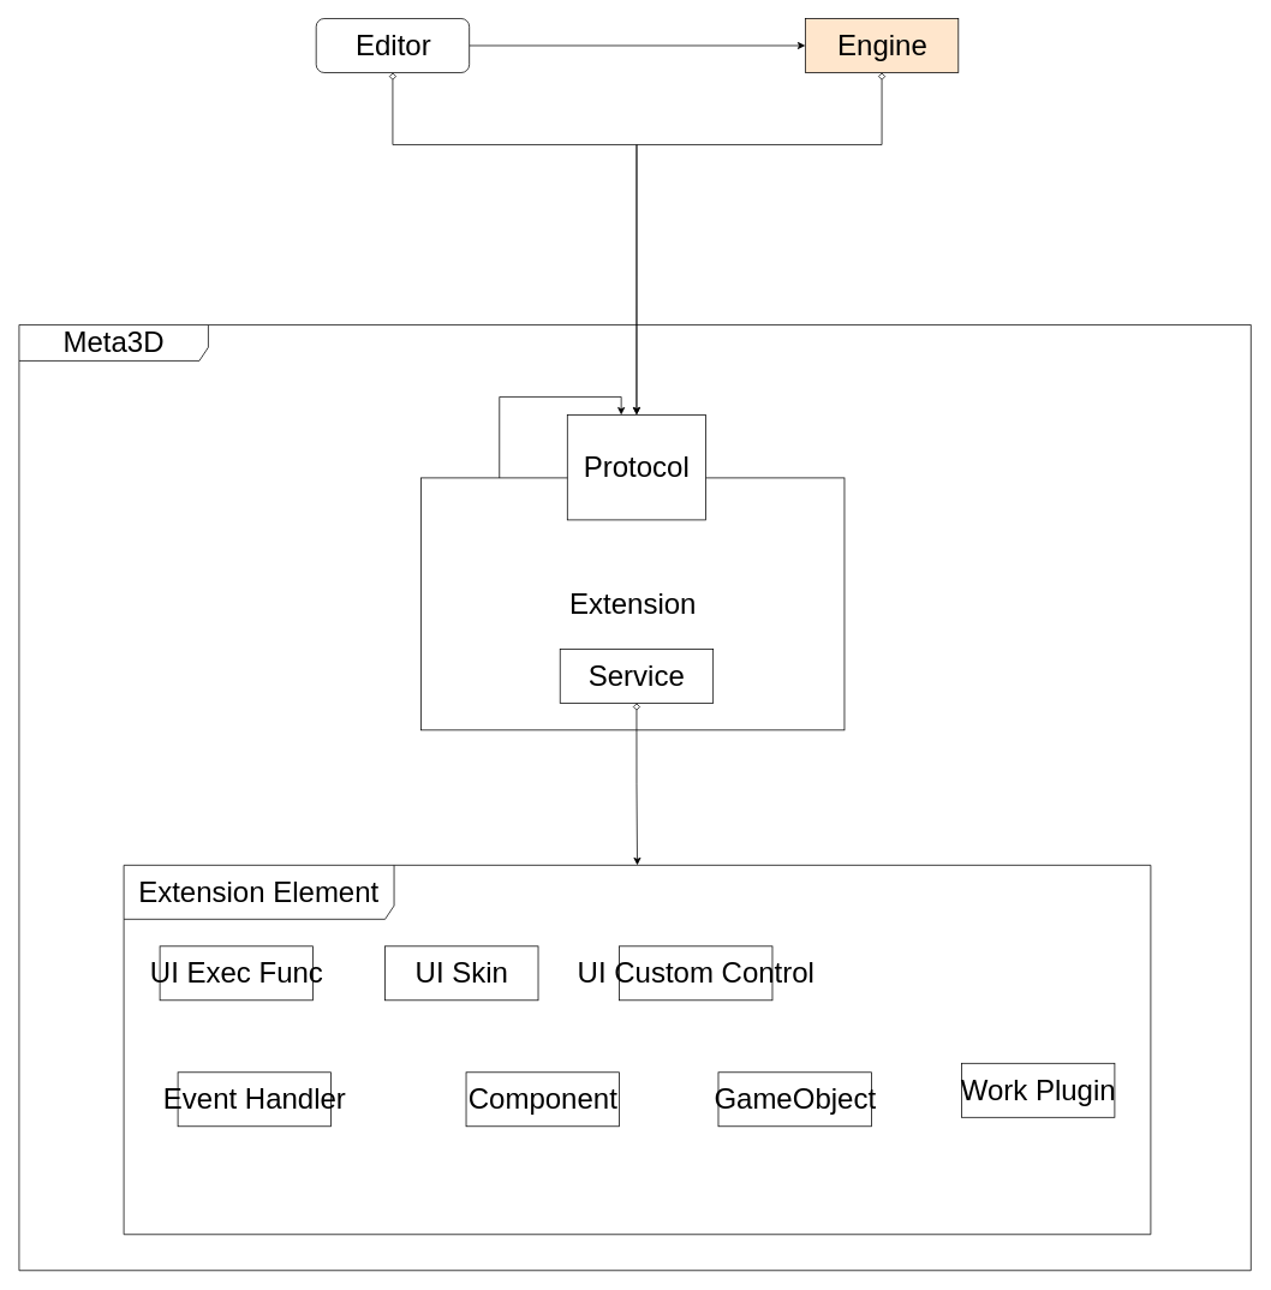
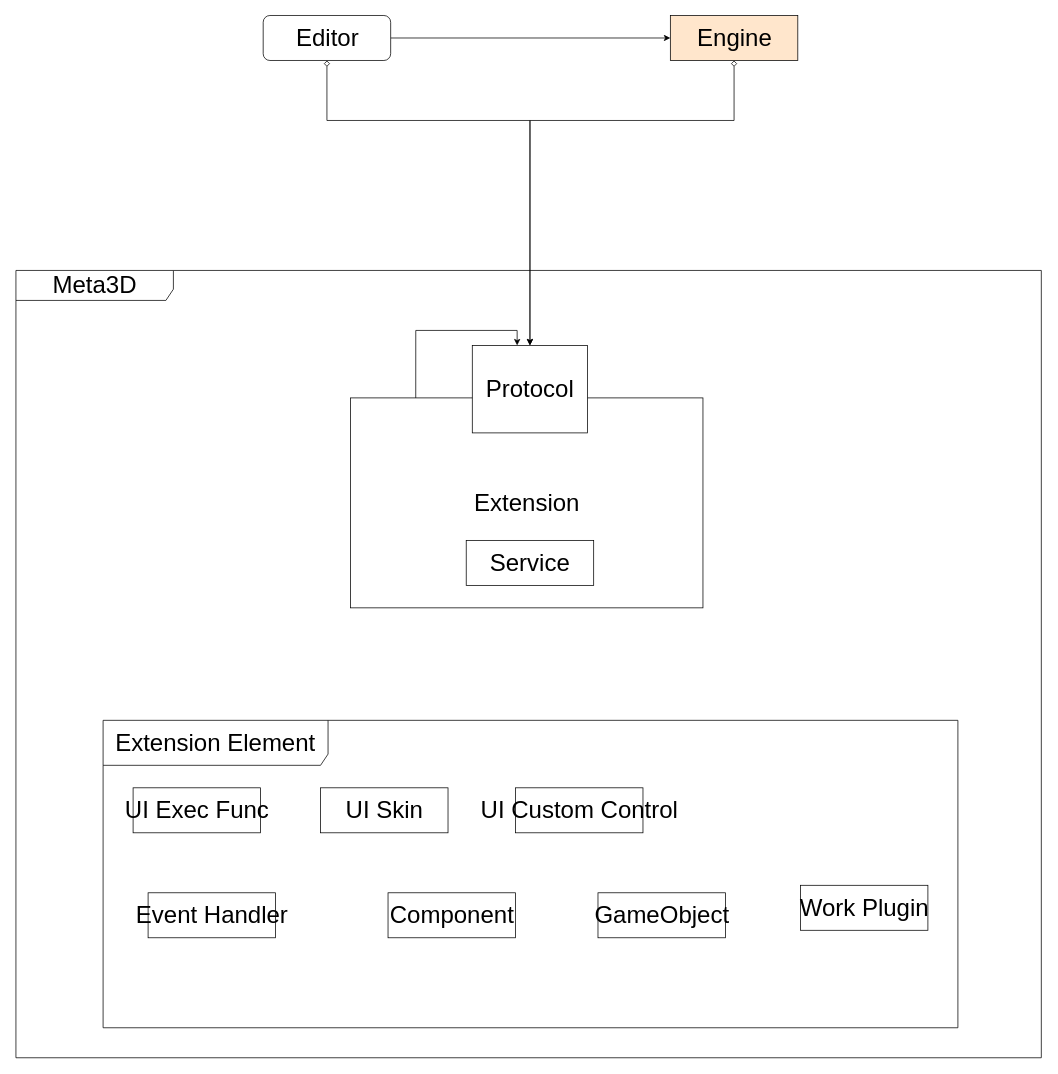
- <mxCell id="8" style="edgeStyle=orthogonalEdgeStyle;rounded=0;orthogonalLoop=1;jettySize=auto;html=1;startArrow=diamond;startFill=0;exitX=0.5;exitY=1;exitDx=0;exitDy=0;" parent="1" source="7" target="16" edge="1"><mxGeometry relative="1" as="geometry" /></mxCell>
